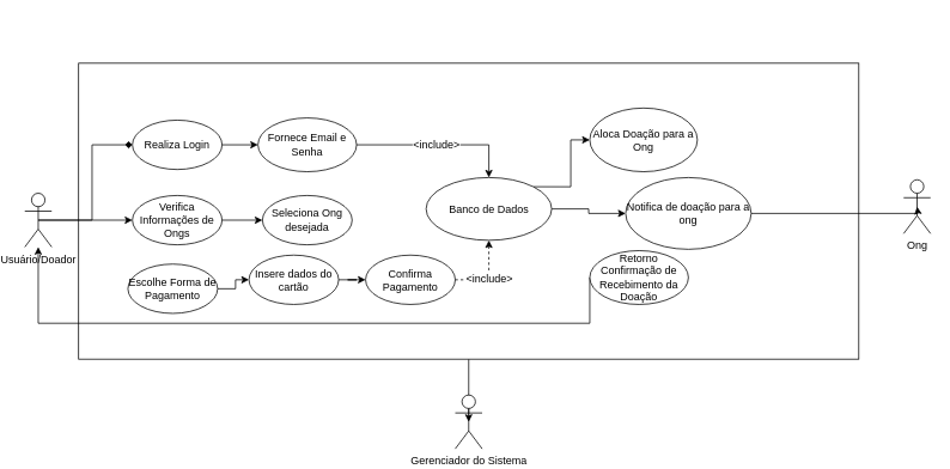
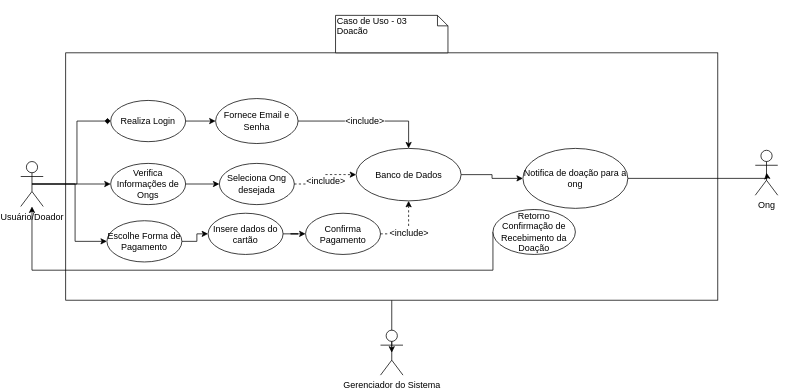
+ <mxCell id="10" value="Caso de Uso - 03&lt;br&gt;Doacão" style="shape=note;whiteSpace=wrap;html=1;size=14;verticalAlign=top;align=left;spacingTop=-6;" parent="1" vertex="1"><mxGeometry x="440" y="20" width="150" height="50" as="geometry" /></mxCell>
- <mxCell id="14" style="edgeStyle=orthogonalEdgeStyle;rounded=0;orthogonalLoop=1;jettySize=auto;html=1;exitX=1;exitY=0;exitDx=0;exitDy=0;entryX=0;entryY=0.5;entryDx=0;entryDy=0;" parent="1" source="16" target="31" edge="1"><mxGeometry relative="1" as="geometry" /></mxCell>
- <mxCell id="31" value="Aloca Doação para a Ong" style="ellipse;whiteSpace=wrap;html=1;" parent="1" vertex="1"><mxGeometry x="650" y="120" width="120" height="71" as="geometry" /></mxCell>
+ <mxCell id="22" style="edgeStyle=orthogonalEdgeStyle;rounded=0;orthogonalLoop=1;jettySize=auto;html=1;exitX=1;exitY=0.5;exitDx=0;exitDy=0;dashed=1;entryX=0;entryY=0.5;entryDx=0;entryDy=0;" parent="1" source="21" target="16" edge="1"><mxGeometry relative="1" as="geometry"><mxPoint x="399.647" y="159.176" as="sourcePoint" /><mxPoint x="450" y="244" as="targetPoint" /></mxGeometry></mxCell>
+ <mxCell id="23" value="&amp;lt;include&amp;gt;" style="text;html=1;resizable=0;points=[];align=center;verticalAlign=middle;labelBackgroundColor=#ffffff;" parent="22" vertex="1" connectable="0"><mxGeometry x="-0.042" relative="1" as="geometry"><mxPoint as="offset" /></mxGeometry></mxCell>
+ <mxCell id="6" style="edgeStyle=orthogonalEdgeStyle;rounded=0;orthogonalLoop=1;jettySize=auto;html=1;exitX=0.5;exitY=0.5;exitDx=0;exitDy=0;exitPerimeter=0;entryX=0;entryY=0.5;entryDx=0;entryDy=0;" parent="1" source="7" target="25" edge="1"><mxGeometry relative="1" as="geometry" /></mxCell>
